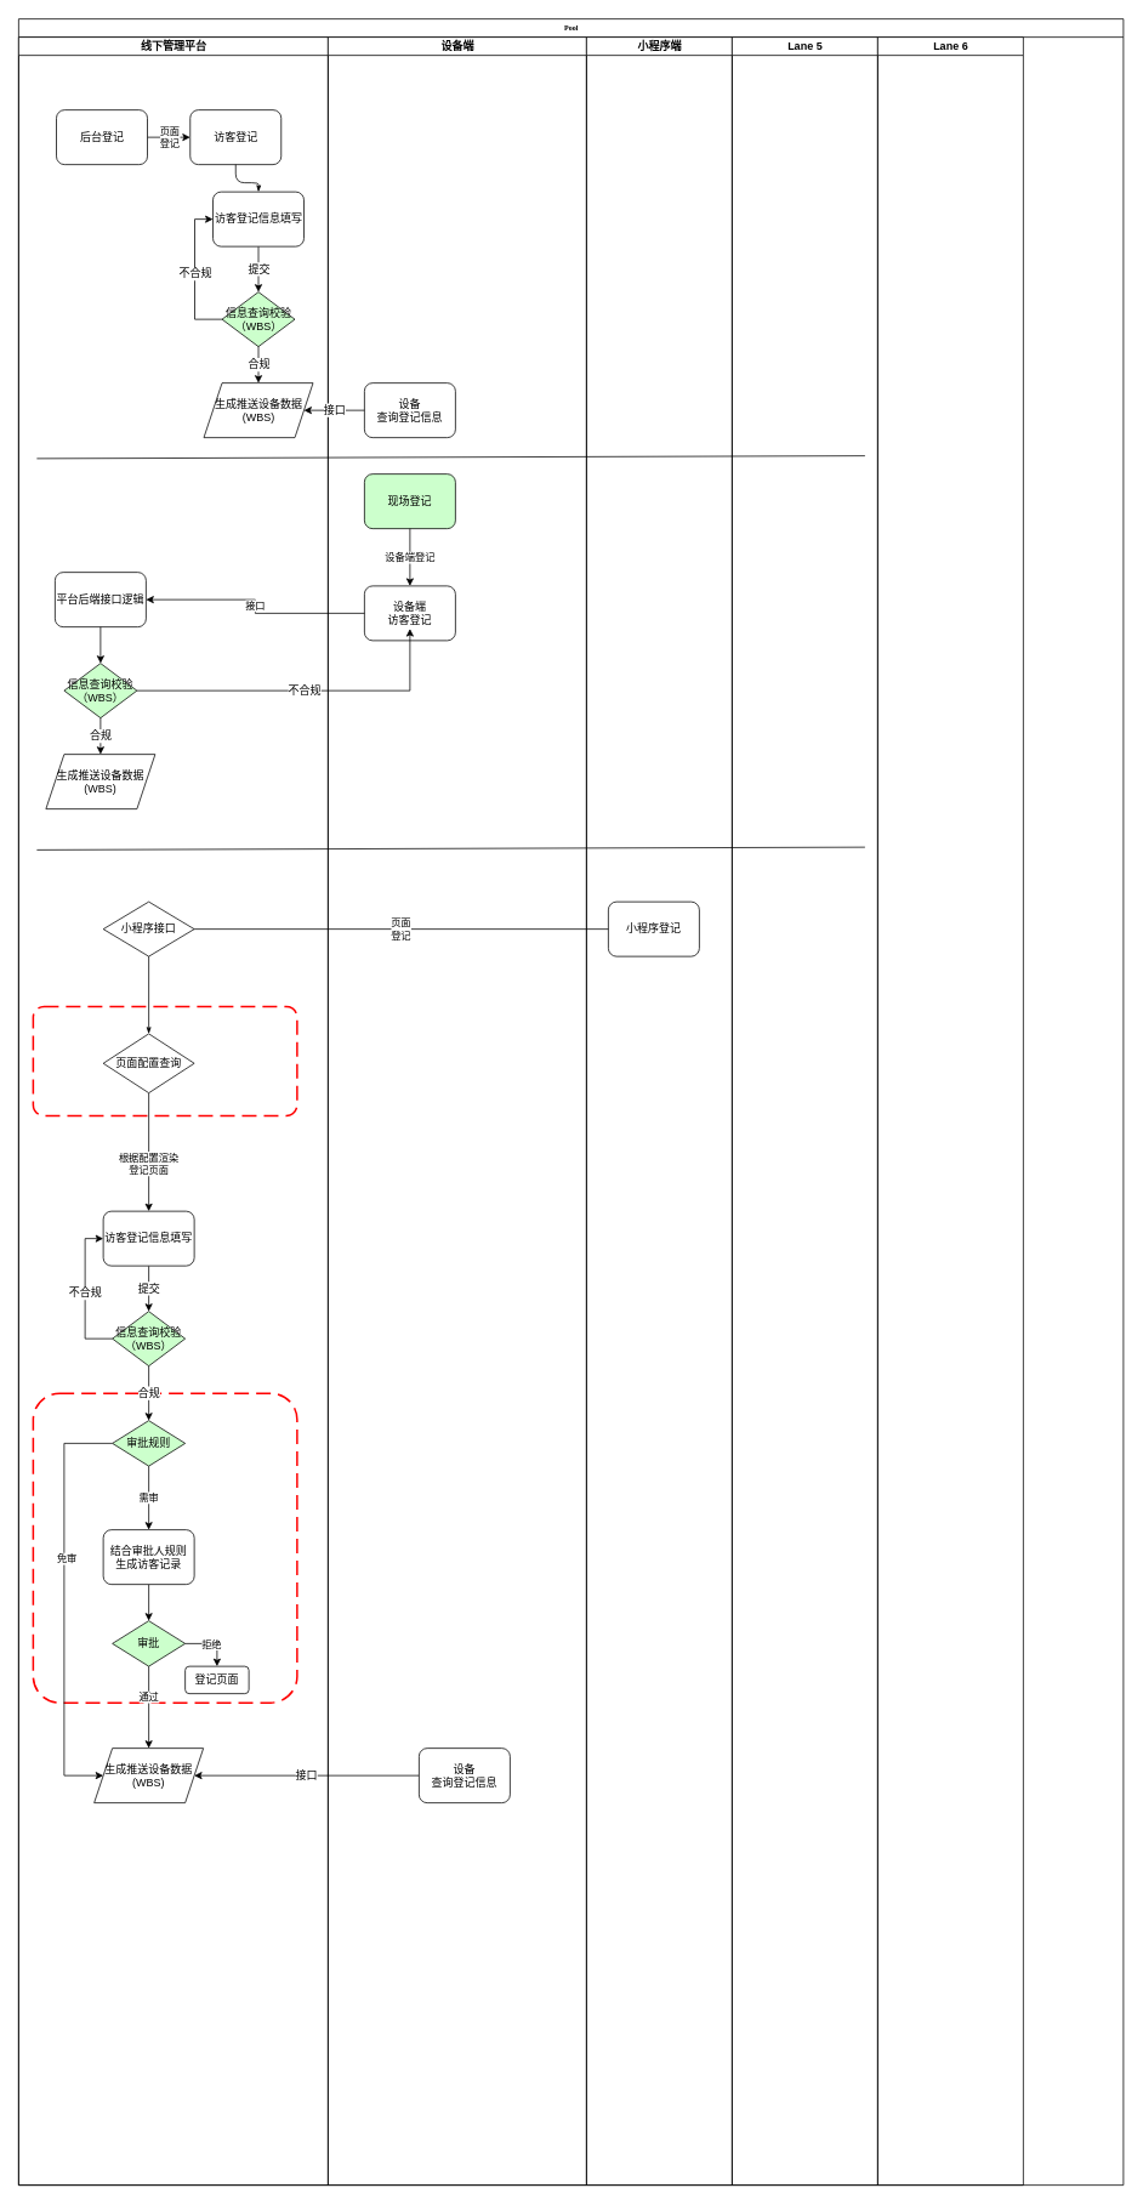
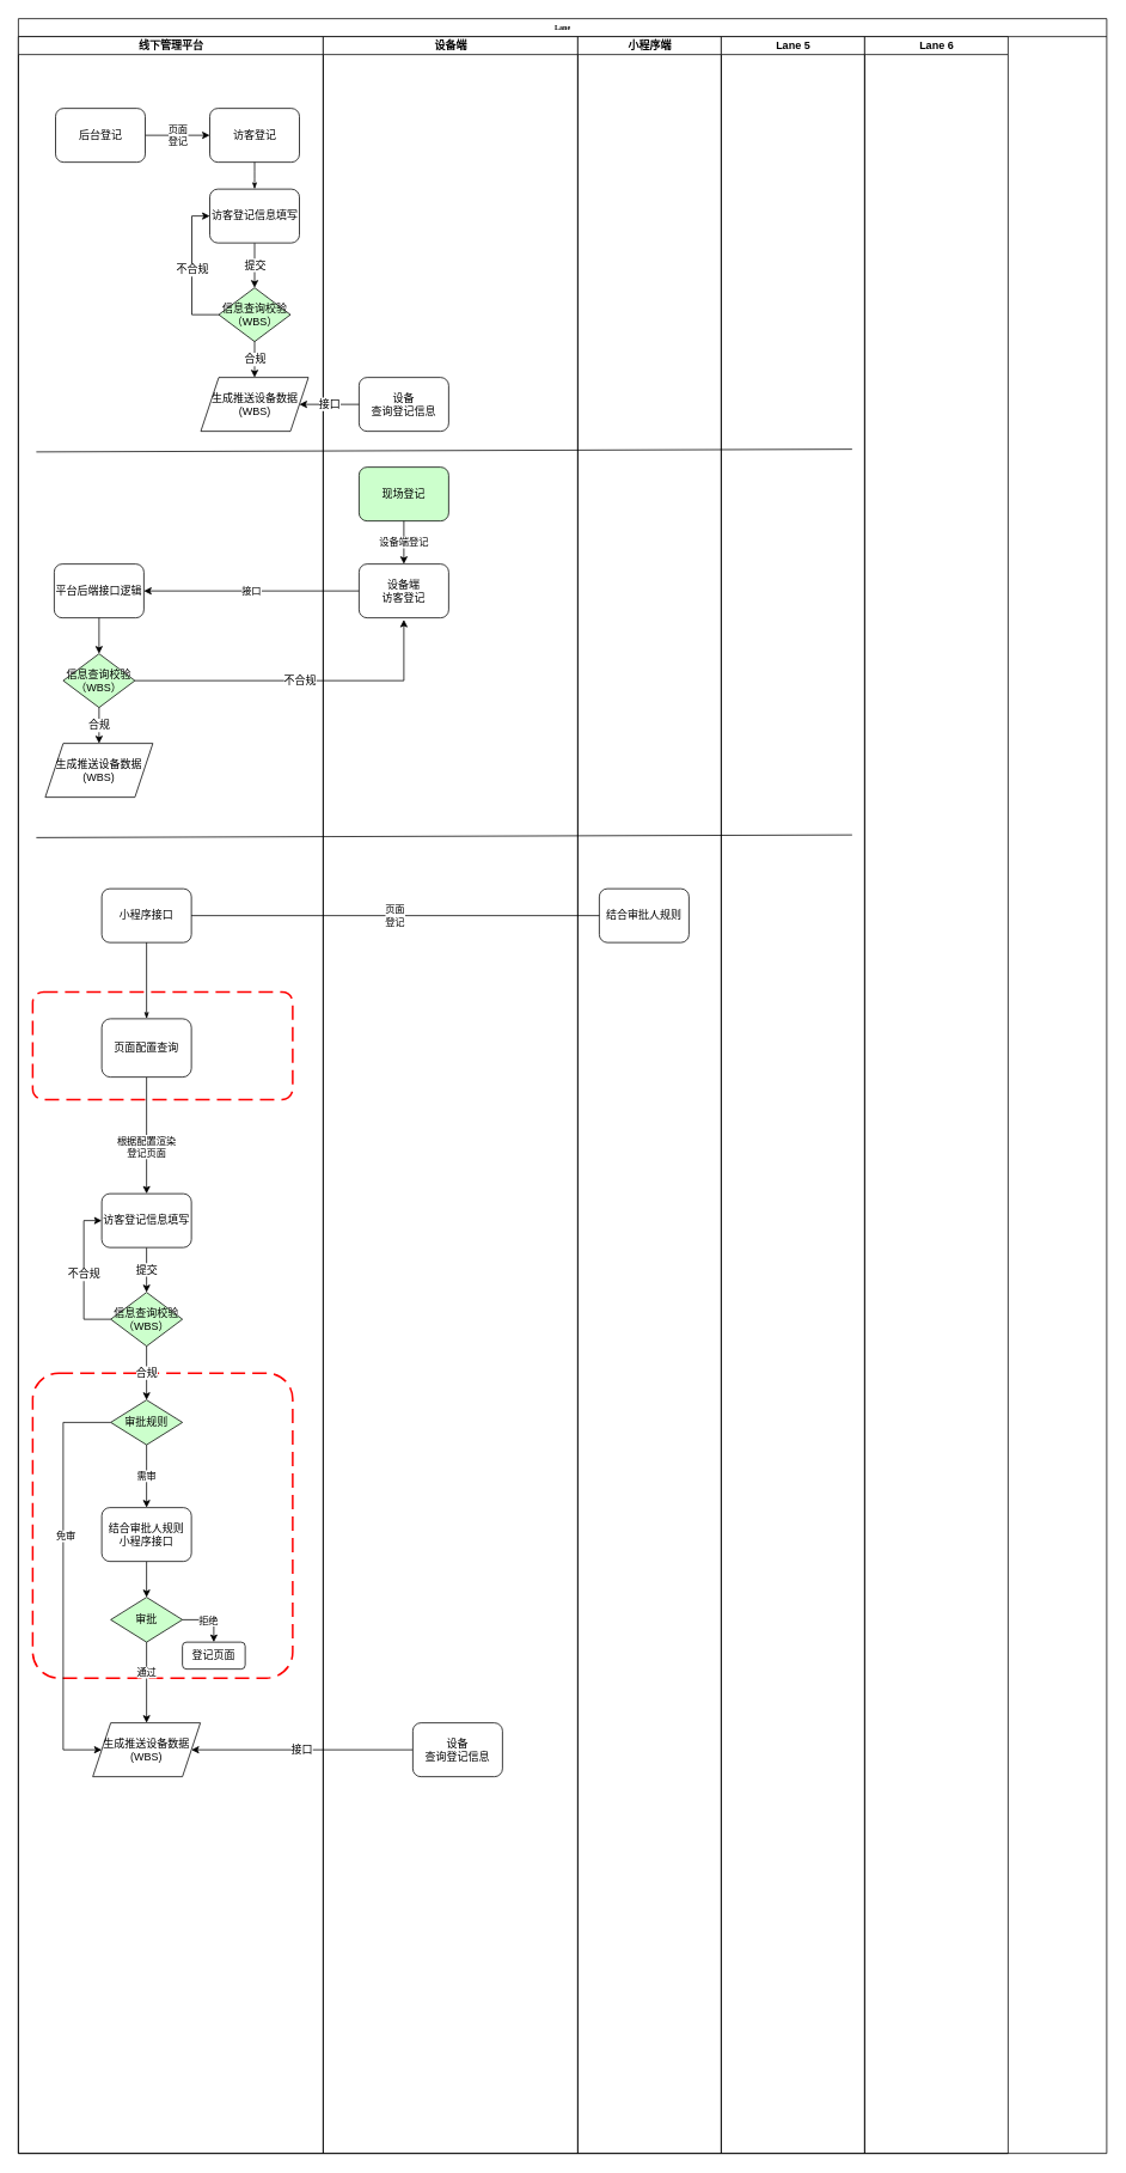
- <mxCell id="2" value="Pool" style="swimlane;html=1;childLayout=stackLayout;startSize=20;rounded=0;shadow=0;labelBackgroundColor=none;strokeWidth=1;fontFamily=Verdana;fontSize=8;align=center;" parent="1" vertex="1"><mxGeometry x="20" width="1214" height="2380" as="geometry" y="20" /></mxCell>
+ <mxCell id="2" value="Lane" style="swimlane;html=1;childLayout=stackLayout;startSize=20;rounded=0;shadow=0;labelBackgroundColor=none;strokeWidth=1;fontFamily=Verdana;fontSize=8;align=center;" parent="1" vertex="1"><mxGeometry x="20" width="1214" height="2380" as="geometry" y="20" /></mxCell>
- <mxCell id="32" value="访客登记" style="rounded=1;whiteSpace=wrap;html=1;shadow=0;labelBackgroundColor=none;strokeWidth=1;fontFamily=Verdana;fontSize=12;align=center;" parent="4" vertex="1"><mxGeometry x="188.5" y="80" width="100" height="60" as="geometry" /></mxCell>
+ <mxCell id="32" value="访客登记" style="rounded=1;whiteSpace=wrap;html=1;shadow=0;labelBackgroundColor=none;strokeWidth=1;fontFamily=Verdana;fontSize=12;align=center;" parent="4" vertex="1"><mxGeometry x="213.5" y="80" width="100" height="60" as="geometry" /></mxCell>
- <mxCell id="46" value="设备端&lt;br&gt;访客登记" style="rounded=1;whiteSpace=wrap;html=1;shadow=0;labelBackgroundColor=none;strokeWidth=1;fontFamily=Verdana;fontSize=12;align=center;" parent="45" vertex="1"><mxGeometry x="40" y="603" width="100" height="60" as="geometry" /></mxCell>
+ <mxCell id="46" value="设备端&lt;br&gt;访客登记" style="rounded=1;whiteSpace=wrap;html=1;shadow=0;labelBackgroundColor=none;strokeWidth=1;fontFamily=Verdana;fontSize=12;align=center;" parent="45" vertex="1"><mxGeometry x="40" y="588" width="100" height="60" as="geometry" /></mxCell>
- <mxCell id="11" value="小程序接口" style="rhombus;whiteSpace=wrap;html=1;shadow=0;labelBackgroundColor=none;strokeWidth=1;fontFamily=Verdana;fontSize=12;align=center;" vertex="1" parent="4"><mxGeometry x="93" y="950" width="100" height="60" as="geometry" /></mxCell>
+ <mxCell id="11" value="小程序接口" style="rounded=1;whiteSpace=wrap;html=1;shadow=0;labelBackgroundColor=none;strokeWidth=1;fontFamily=Verdana;fontSize=12;align=center;" vertex="1" parent="4"><mxGeometry x="93" y="950" width="100" height="60" as="geometry" /></mxCell>
- <mxCell id="54" value="小程序登记" style="rounded=1;whiteSpace=wrap;html=1;shadow=0;labelBackgroundColor=none;strokeWidth=1;fontFamily=Verdana;fontSize=12;align=center;" vertex="1" parent="53"><mxGeometry x="24" y="950" width="100" height="60" as="geometry" /></mxCell>
+ <mxCell id="54" value="结合审批人规则" style="rounded=1;whiteSpace=wrap;html=1;shadow=0;labelBackgroundColor=none;strokeWidth=1;fontFamily=Verdana;fontSize=12;align=center;" vertex="1" parent="53"><mxGeometry x="24" y="950" width="100" height="60" as="geometry" /></mxCell>
- <mxCell id="31" value="&lt;font face=&quot;Helvetica&quot;&gt;&lt;span style=&quot;font-size: 12px;&quot;&gt;页面配置查询&lt;/span&gt;&lt;/font&gt;" style="rhombus;whiteSpace=wrap;html=1;shadow=0;labelBackgroundColor=none;strokeWidth=1;fontFamily=Verdana;fontSize=10;align=center;" vertex="1" parent="4"><mxGeometry x="93" y="1095" width="100" height="65" as="geometry" /></mxCell>
+ <mxCell id="31" value="&lt;font face=&quot;Helvetica&quot;&gt;&lt;span style=&quot;font-size: 12px;&quot;&gt;页面配置查询&lt;/span&gt;&lt;/font&gt;" style="rounded=1;whiteSpace=wrap;html=1;shadow=0;labelBackgroundColor=none;strokeWidth=1;fontFamily=Verdana;fontSize=10;align=center;" vertex="1" parent="4"><mxGeometry x="93" y="1095" width="100" height="65" as="geometry" /></mxCell>
- <mxCell id="21" value="结合审批人规则&lt;br&gt;生成访客记录" style="rounded=1;whiteSpace=wrap;html=1;shadow=0;labelBackgroundColor=none;strokeWidth=1;fontFamily=Verdana;fontSize=12;align=center;" vertex="1" parent="4"><mxGeometry x="93" y="1640" width="100" height="60" as="geometry" /></mxCell>
+ <mxCell id="21" value="结合审批人规则&lt;br&gt;小程序接口" style="rounded=1;whiteSpace=wrap;html=1;shadow=0;labelBackgroundColor=none;strokeWidth=1;fontFamily=Verdana;fontSize=12;align=center;" vertex="1" parent="4"><mxGeometry x="93" y="1640" width="100" height="60" as="geometry" /></mxCell>
